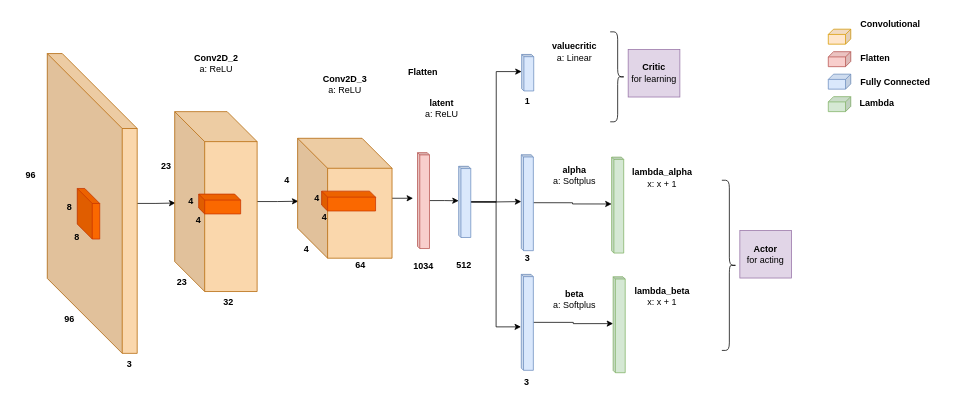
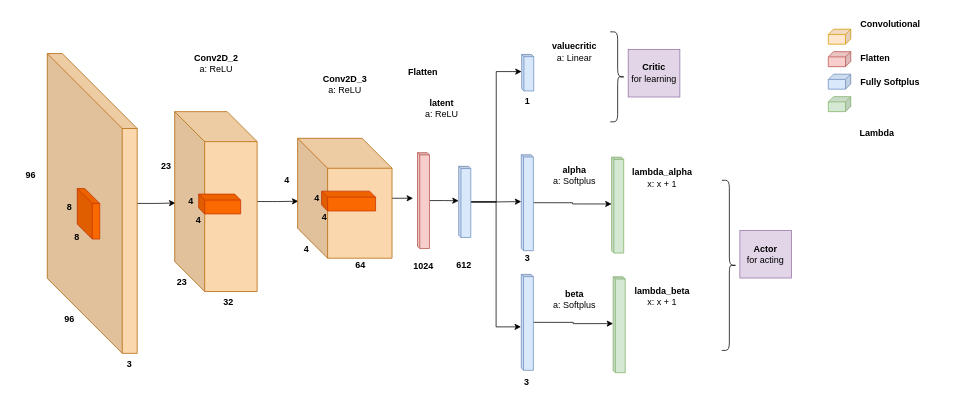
- <mxCell id="32" value="Fully Connected" style="text;html=1;strokeColor=none;fillColor=none;align=left;verticalAlign=middle;whiteSpace=wrap;rounded=0;fontStyle=1" parent="1" vertex="1"><mxGeometry x="1145" y="96.56" width="138" height="23.88" as="geometry" /></mxCell>
+ <mxCell id="32" value="Fully Softplus" style="text;html=1;strokeColor=none;fillColor=none;align=left;verticalAlign=middle;whiteSpace=wrap;rounded=0;fontStyle=1" parent="1" vertex="1"><mxGeometry x="1145" y="96.56" width="138" height="23.88" as="geometry" /></mxCell>
- <mxCell id="33" value="Lambda" style="text;html=1;strokeColor=none;fillColor=none;align=left;verticalAlign=middle;whiteSpace=wrap;rounded=0;fontStyle=1" parent="1" vertex="1"><mxGeometry x="1144" y="124.56" width="138" height="23.88" as="geometry" /></mxCell>
+ <mxCell id="33" value="Lambda" style="text;html=1;strokeColor=none;fillColor=none;align=left;verticalAlign=middle;whiteSpace=wrap;rounded=0;fontStyle=1" parent="1" vertex="1"><mxGeometry x="1144" y="164.56" width="138" height="23.88" as="geometry" /></mxCell>
- <mxCell id="44" value="512" style="text;html=1;strokeColor=none;fillColor=none;align=center;verticalAlign=middle;whiteSpace=wrap;rounded=0;fontStyle=1" parent="1" vertex="1"><mxGeometry x="598.45" y="338.94" width="40" height="30" as="geometry" /></mxCell>
+ <mxCell id="44" value="612" style="text;html=1;strokeColor=none;fillColor=none;align=center;verticalAlign=middle;whiteSpace=wrap;rounded=0;fontStyle=1" parent="1" vertex="1"><mxGeometry x="598.45" y="338.94" width="40" height="30" as="geometry" /></mxCell>
- <mxCell id="43" value="1034" style="text;html=1;strokeColor=none;fillColor=none;align=center;verticalAlign=middle;whiteSpace=wrap;rounded=0;fontStyle=1" parent="1" vertex="1"><mxGeometry x="543.95" y="339.94" width="40" height="30" as="geometry" /></mxCell>
+ <mxCell id="43" value="1024" style="text;html=1;strokeColor=none;fillColor=none;align=center;verticalAlign=middle;whiteSpace=wrap;rounded=0;fontStyle=1" parent="1" vertex="1"><mxGeometry x="543.95" y="339.94" width="40" height="30" as="geometry" /></mxCell>
